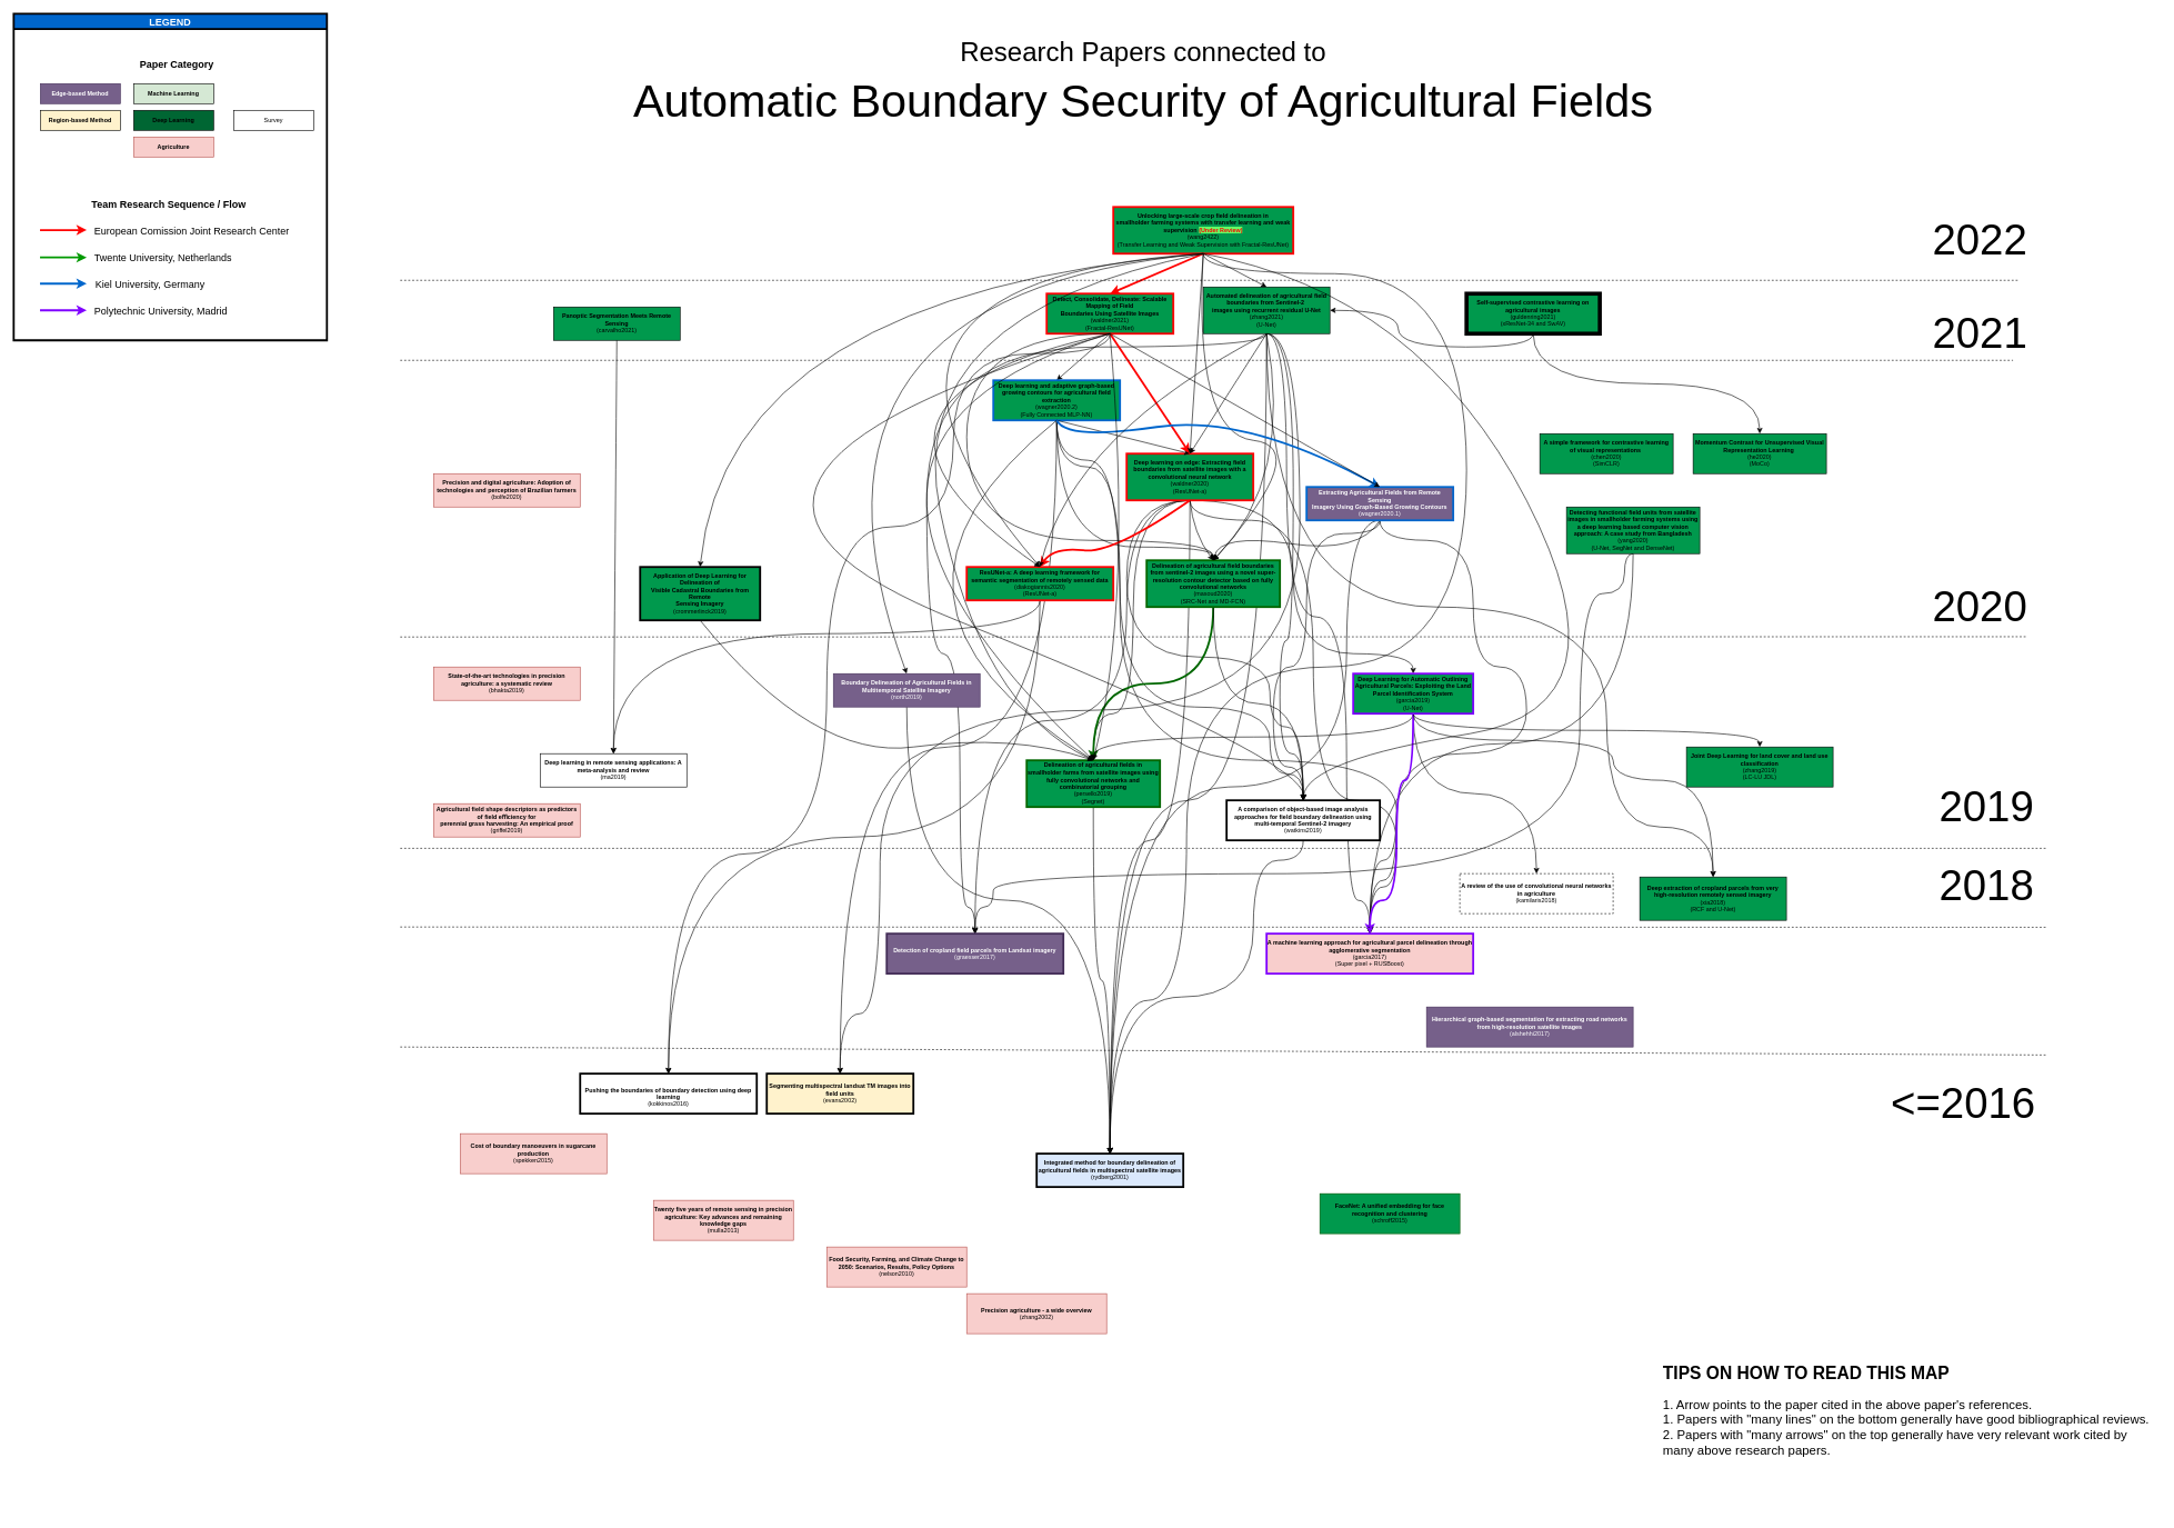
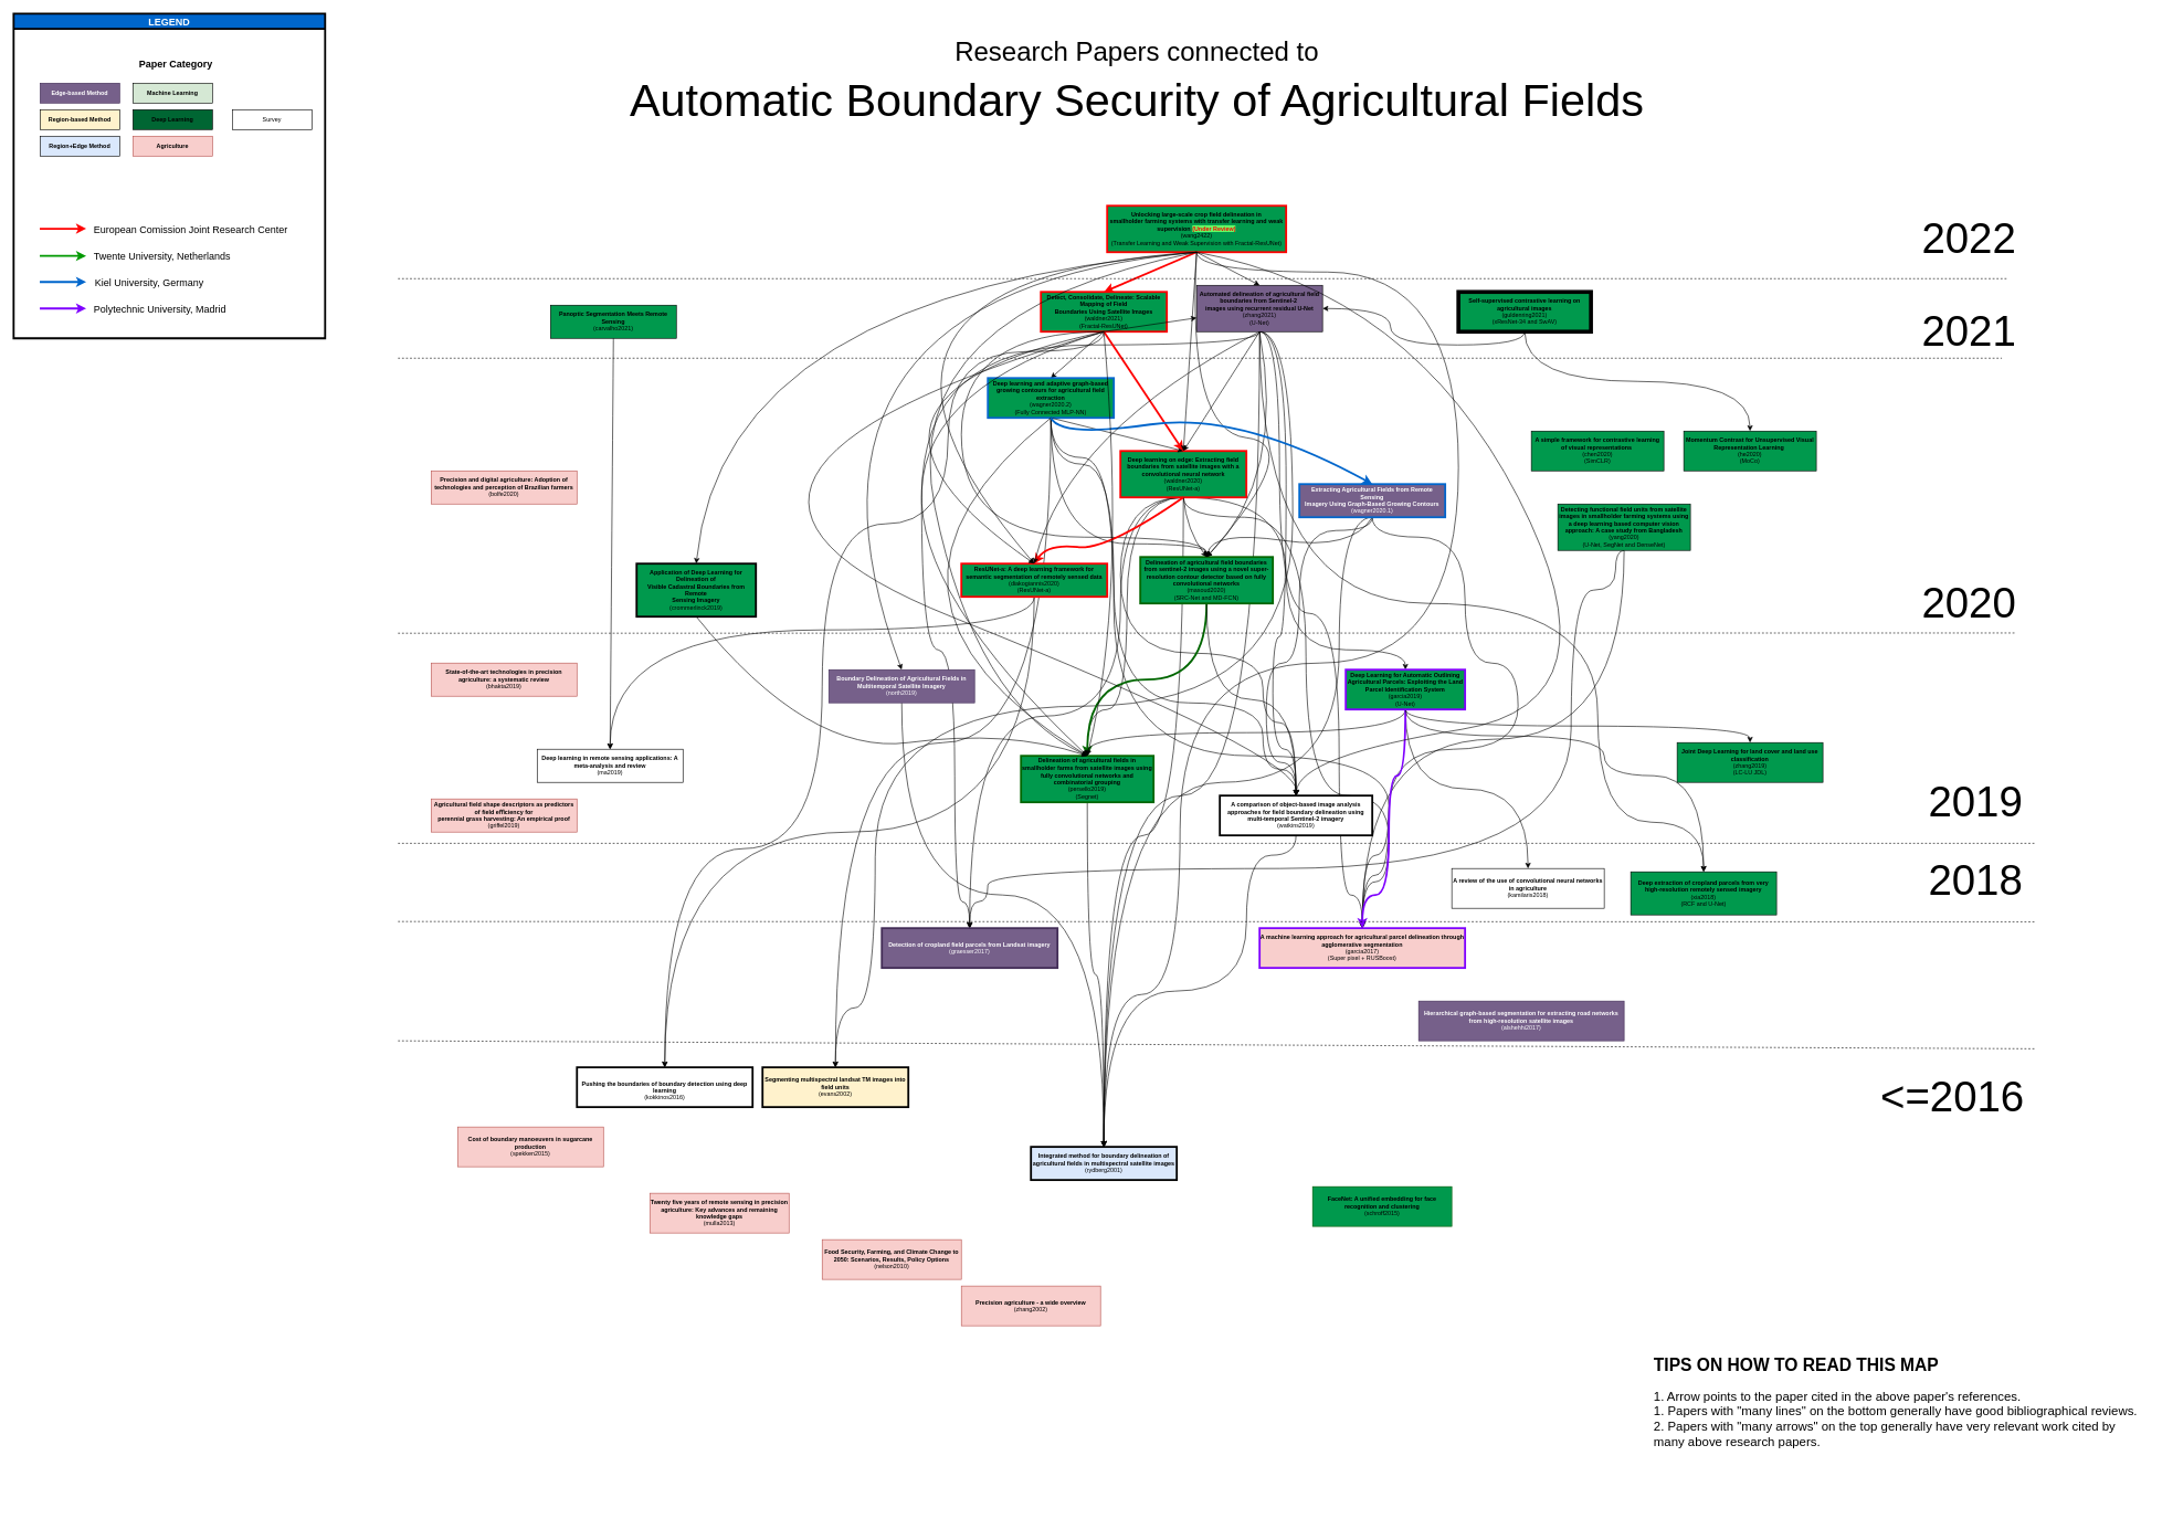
+ <mxCell id="127" value="&lt;div&gt;&lt;span&gt;&lt;b&gt;Region+Edge Method&lt;/b&gt;&lt;/span&gt;&lt;br&gt;&lt;/div&gt;" style="rounded=0;whiteSpace=wrap;html=1;fontSize=9;fillColor=#dae8fc;strokeColor=#000000;strokeWidth=1;" parent="116" vertex="1"><mxGeometry x="40" y="185" width="120" height="30" as="geometry" /></mxCell>
- <mxCell id="132" value="Team Research Sequence / Flow&amp;nbsp;" style="text;html=1;strokeColor=none;fillColor=none;align=center;verticalAlign=middle;whiteSpace=wrap;rounded=0;fontSize=15;fontStyle=1" parent="116" vertex="1"><mxGeometry y="270" width="470" height="30" as="geometry" /></mxCell>
- <mxCell id="14" value="&lt;div&gt;&lt;div&gt;&lt;div&gt;&lt;b&gt;Automated delineation of agricultural field boundaries from Sentinel-2&amp;nbsp;&lt;/b&gt;&lt;/div&gt;&lt;div&gt;&lt;b&gt;images using recurrent residual U-Net&lt;/b&gt;&lt;/div&gt;&lt;/div&gt;&lt;div style=&quot;font-size: 9px&quot;&gt;(zhang2021&lt;span&gt;)&lt;/span&gt;&lt;/div&gt;&lt;/div&gt;&lt;div style=&quot;font-size: 9px&quot;&gt;&lt;span&gt;(U-Net)&lt;/span&gt;&lt;/div&gt;" style="rounded=0;whiteSpace=wrap;html=1;fontSize=9;fillColor=#00994D;" parent="1" vertex="1"><mxGeometry x="1805" y="430" width="190" height="70" as="geometry" /></mxCell>
+ <mxCell id="14" value="&lt;div&gt;&lt;div&gt;&lt;div&gt;&lt;b&gt;Automated delineation of agricultural field boundaries from Sentinel-2&amp;nbsp;&lt;/b&gt;&lt;/div&gt;&lt;div&gt;&lt;b&gt;images using recurrent residual U-Net&lt;/b&gt;&lt;/div&gt;&lt;/div&gt;&lt;div style=&quot;font-size: 9px&quot;&gt;(zhang2021&lt;span&gt;)&lt;/span&gt;&lt;/div&gt;&lt;/div&gt;&lt;div style=&quot;font-size: 9px&quot;&gt;&lt;span&gt;(U-Net)&lt;/span&gt;&lt;/div&gt;" style="rounded=0;whiteSpace=wrap;html=1;fontSize=9;fillColor=#76608a;" parent="1" vertex="1"><mxGeometry x="1805" y="430" width="190" height="70" as="geometry" /></mxCell>
- <mxCell id="46" value="" style="endArrow=classic;html=1;rounded=0;fontSize=9;exitX=0.5;exitY=1;exitDx=0;exitDy=0;entryX=0.5;entryY=0;entryDx=0;entryDy=0;" parent="1" source="3" target="40" edge="1"><mxGeometry width="50" height="50" relative="1" as="geometry"><mxPoint x="1675" y="510" as="sourcePoint" /><mxPoint x="1795" y="740" as="targetPoint" /></mxGeometry></mxCell>
+ <mxCell id="46" value="" style="endArrow=classic;html=1;rounded=0;fontSize=9;exitX=0.5;exitY=1;exitDx=0;exitDy=0;" parent="1" source="3" target="14" edge="1"><mxGeometry width="50" height="50" relative="1" as="geometry"><mxPoint x="1675" y="510" as="sourcePoint" /><mxPoint x="1795" y="740" as="targetPoint" /></mxGeometry></mxCell>
- <mxCell id="83" value="&lt;div&gt;&lt;span style=&quot;text-align: left&quot;&gt;&lt;b&gt;A review of the use of convolutional neural networks in agriculture&lt;/b&gt;&lt;/span&gt;&lt;br&gt;&lt;/div&gt;&lt;div style=&quot;font-size: 9px&quot;&gt;(kamilaris2018&lt;span&gt;)&lt;/span&gt;&lt;/div&gt;" style="rounded=0;whiteSpace=wrap;html=1;fontSize=9;align=center;dashed=1;" parent="1" vertex="1"><mxGeometry x="2190" y="1310" width="230" height="60" as="geometry" /></mxCell>
+ <mxCell id="83" value="&lt;div&gt;&lt;span style=&quot;text-align: left&quot;&gt;&lt;b&gt;A review of the use of convolutional neural networks in agriculture&lt;/b&gt;&lt;/span&gt;&lt;br&gt;&lt;/div&gt;&lt;div style=&quot;font-size: 9px&quot;&gt;(kamilaris2018&lt;span&gt;)&lt;/span&gt;&lt;/div&gt;" style="rounded=0;whiteSpace=wrap;html=1;fontSize=9;align=center;" parent="1" vertex="1"><mxGeometry x="2190" y="1310" width="230" height="60" as="geometry" /></mxCell>
